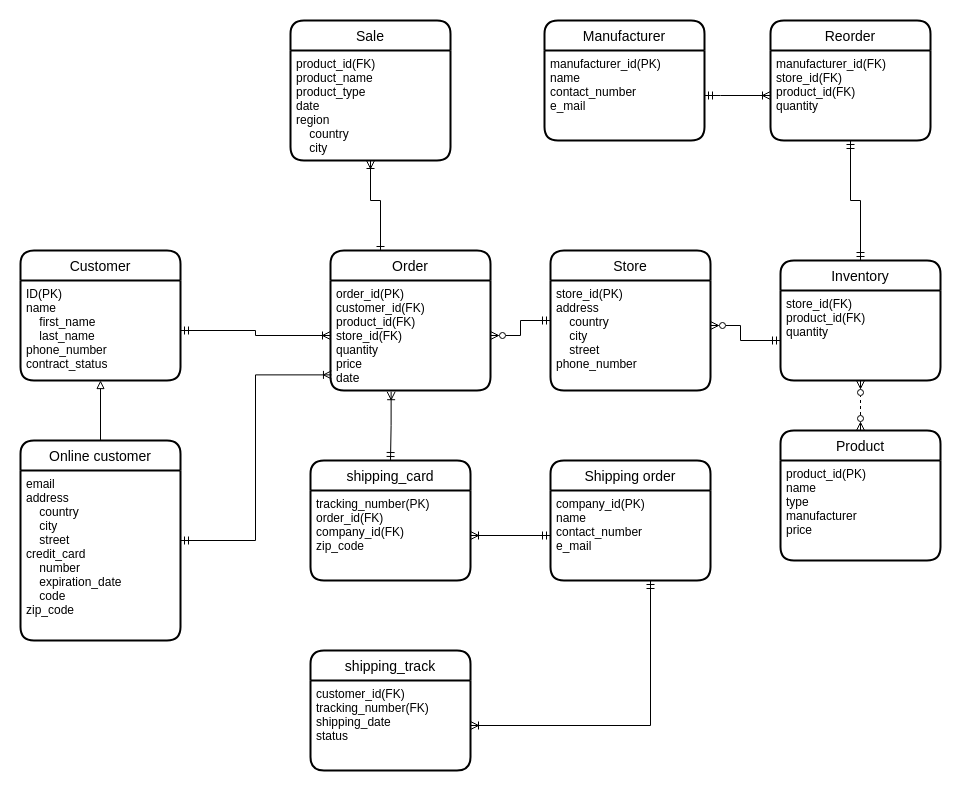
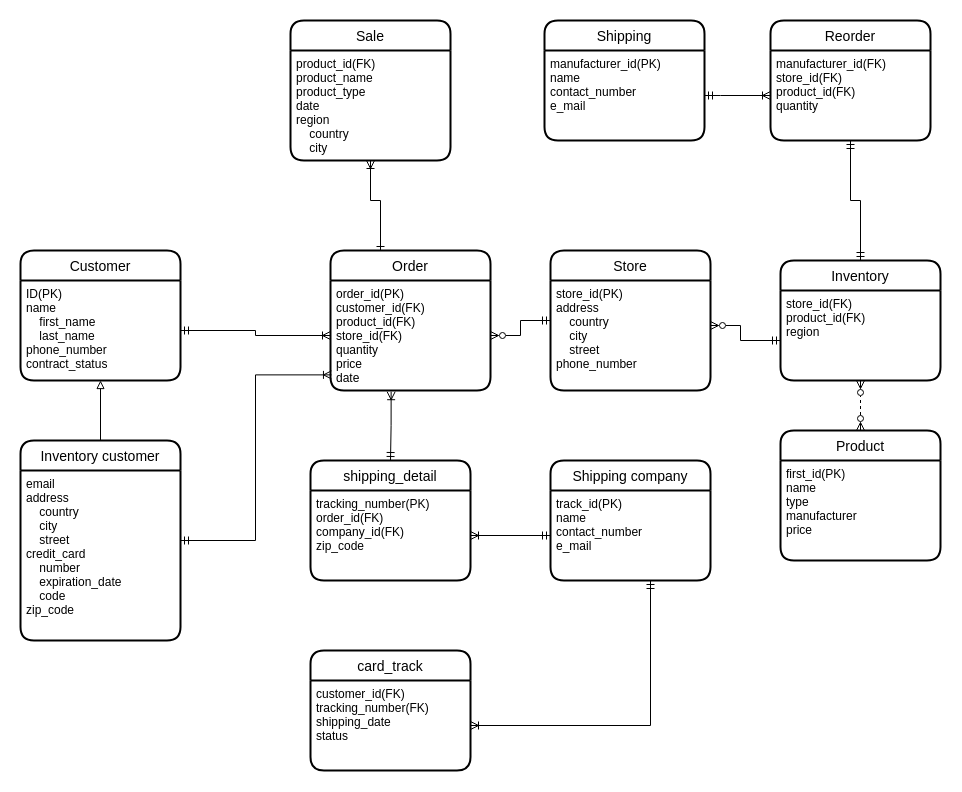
- <mxCell id="27" value="Manufacturer" style="swimlane;childLayout=stackLayout;horizontal=1;startSize=30;horizontalStack=0;rounded=1;fontSize=14;fontStyle=0;strokeWidth=2;resizeParent=0;resizeLast=1;shadow=0;dashed=0;align=center;" parent="1" vertex="1"><mxGeometry x="544" y="20" width="160" height="120" as="geometry" /></mxCell>
+ <mxCell id="27" value="Shipping" style="swimlane;childLayout=stackLayout;horizontal=1;startSize=30;horizontalStack=0;rounded=1;fontSize=14;fontStyle=0;strokeWidth=2;resizeParent=0;resizeLast=1;shadow=0;dashed=0;align=center;" parent="1" vertex="1"><mxGeometry x="544" y="20" width="160" height="120" as="geometry" /></mxCell>
- <mxCell id="33" value="store_id(FK)&#10;product_id(FK)&#10;quantity" style="align=left;strokeColor=none;fillColor=none;spacingLeft=4;fontSize=12;verticalAlign=top;resizable=0;rotatable=0;part=1;" parent="32" vertex="1"><mxGeometry y="30" width="160" height="90" as="geometry" /></mxCell>
+ <mxCell id="33" value="store_id(FK)&#10;product_id(FK)&#10;region" style="align=left;strokeColor=none;fillColor=none;spacingLeft=4;fontSize=12;verticalAlign=top;resizable=0;rotatable=0;part=1;" parent="32" vertex="1"><mxGeometry y="30" width="160" height="90" as="geometry" /></mxCell>
- <mxCell id="8" value="Online customer" style="swimlane;childLayout=stackLayout;horizontal=1;startSize=30;horizontalStack=0;rounded=1;fontSize=14;fontStyle=0;strokeWidth=2;resizeParent=0;resizeLast=1;shadow=0;dashed=0;align=center;" parent="1" vertex="1"><mxGeometry x="20" y="440" width="160" height="200" as="geometry" /></mxCell>
+ <mxCell id="8" value="Inventory customer" style="swimlane;childLayout=stackLayout;horizontal=1;startSize=30;horizontalStack=0;rounded=1;fontSize=14;fontStyle=0;strokeWidth=2;resizeParent=0;resizeLast=1;shadow=0;dashed=0;align=center;" parent="1" vertex="1"><mxGeometry x="20" y="440" width="160" height="200" as="geometry" /></mxCell>
- <mxCell id="3" value="product_id(PK)&#10;name&#10;type&#10;manufacturer&#10;price" style="align=left;strokeColor=none;fillColor=none;spacingLeft=4;fontSize=12;verticalAlign=top;resizable=0;rotatable=0;part=1;" parent="2" vertex="1"><mxGeometry y="30" width="160" height="100" as="geometry" /></mxCell>
+ <mxCell id="3" value="first_id(PK)&#10;name&#10;type&#10;manufacturer&#10;price" style="align=left;strokeColor=none;fillColor=none;spacingLeft=4;fontSize=12;verticalAlign=top;resizable=0;rotatable=0;part=1;" parent="2" vertex="1"><mxGeometry y="30" width="160" height="100" as="geometry" /></mxCell>
- <mxCell id="15" value="shipping_card" style="swimlane;childLayout=stackLayout;horizontal=1;startSize=30;horizontalStack=0;rounded=1;fontSize=14;fontStyle=0;strokeWidth=2;resizeParent=0;resizeLast=1;shadow=0;dashed=0;align=center;" parent="1" vertex="1"><mxGeometry x="310" y="460" width="160" height="120" as="geometry" /></mxCell>
+ <mxCell id="15" value="shipping_detail" style="swimlane;childLayout=stackLayout;horizontal=1;startSize=30;horizontalStack=0;rounded=1;fontSize=14;fontStyle=0;strokeWidth=2;resizeParent=0;resizeLast=1;shadow=0;dashed=0;align=center;" parent="1" vertex="1"><mxGeometry x="310" y="460" width="160" height="120" as="geometry" /></mxCell>
- <mxCell id="13" value="Shipping order" style="swimlane;childLayout=stackLayout;horizontal=1;startSize=30;horizontalStack=0;rounded=1;fontSize=14;fontStyle=0;strokeWidth=2;resizeParent=0;resizeLast=1;shadow=0;dashed=0;align=center;" parent="1" vertex="1"><mxGeometry x="550" y="460" width="160" height="120" as="geometry" /></mxCell>
+ <mxCell id="13" value="Shipping company" style="swimlane;childLayout=stackLayout;horizontal=1;startSize=30;horizontalStack=0;rounded=1;fontSize=14;fontStyle=0;strokeWidth=2;resizeParent=0;resizeLast=1;shadow=0;dashed=0;align=center;" parent="1" vertex="1"><mxGeometry x="550" y="460" width="160" height="120" as="geometry" /></mxCell>
- <mxCell id="14" value="company_id(PK)&#10;name&#10;contact_number&#10;e_mail" style="align=left;strokeColor=none;fillColor=none;spacingLeft=4;fontSize=12;verticalAlign=top;resizable=0;rotatable=0;part=1;" parent="13" vertex="1"><mxGeometry y="30" width="160" height="90" as="geometry" /></mxCell>
+ <mxCell id="14" value="track_id(PK)&#10;name&#10;contact_number&#10;e_mail" style="align=left;strokeColor=none;fillColor=none;spacingLeft=4;fontSize=12;verticalAlign=top;resizable=0;rotatable=0;part=1;" parent="13" vertex="1"><mxGeometry y="30" width="160" height="90" as="geometry" /></mxCell>
- <mxCell id="21" value="shipping_track" style="swimlane;childLayout=stackLayout;horizontal=1;startSize=30;horizontalStack=0;rounded=1;fontSize=14;fontStyle=0;strokeWidth=2;resizeParent=0;resizeLast=1;shadow=0;dashed=0;align=center;" parent="1" vertex="1"><mxGeometry x="310" y="650" width="160" height="120" as="geometry" /></mxCell>
+ <mxCell id="21" value="card_track" style="swimlane;childLayout=stackLayout;horizontal=1;startSize=30;horizontalStack=0;rounded=1;fontSize=14;fontStyle=0;strokeWidth=2;resizeParent=0;resizeLast=1;shadow=0;dashed=0;align=center;" parent="1" vertex="1"><mxGeometry x="310" y="650" width="160" height="120" as="geometry" /></mxCell>
